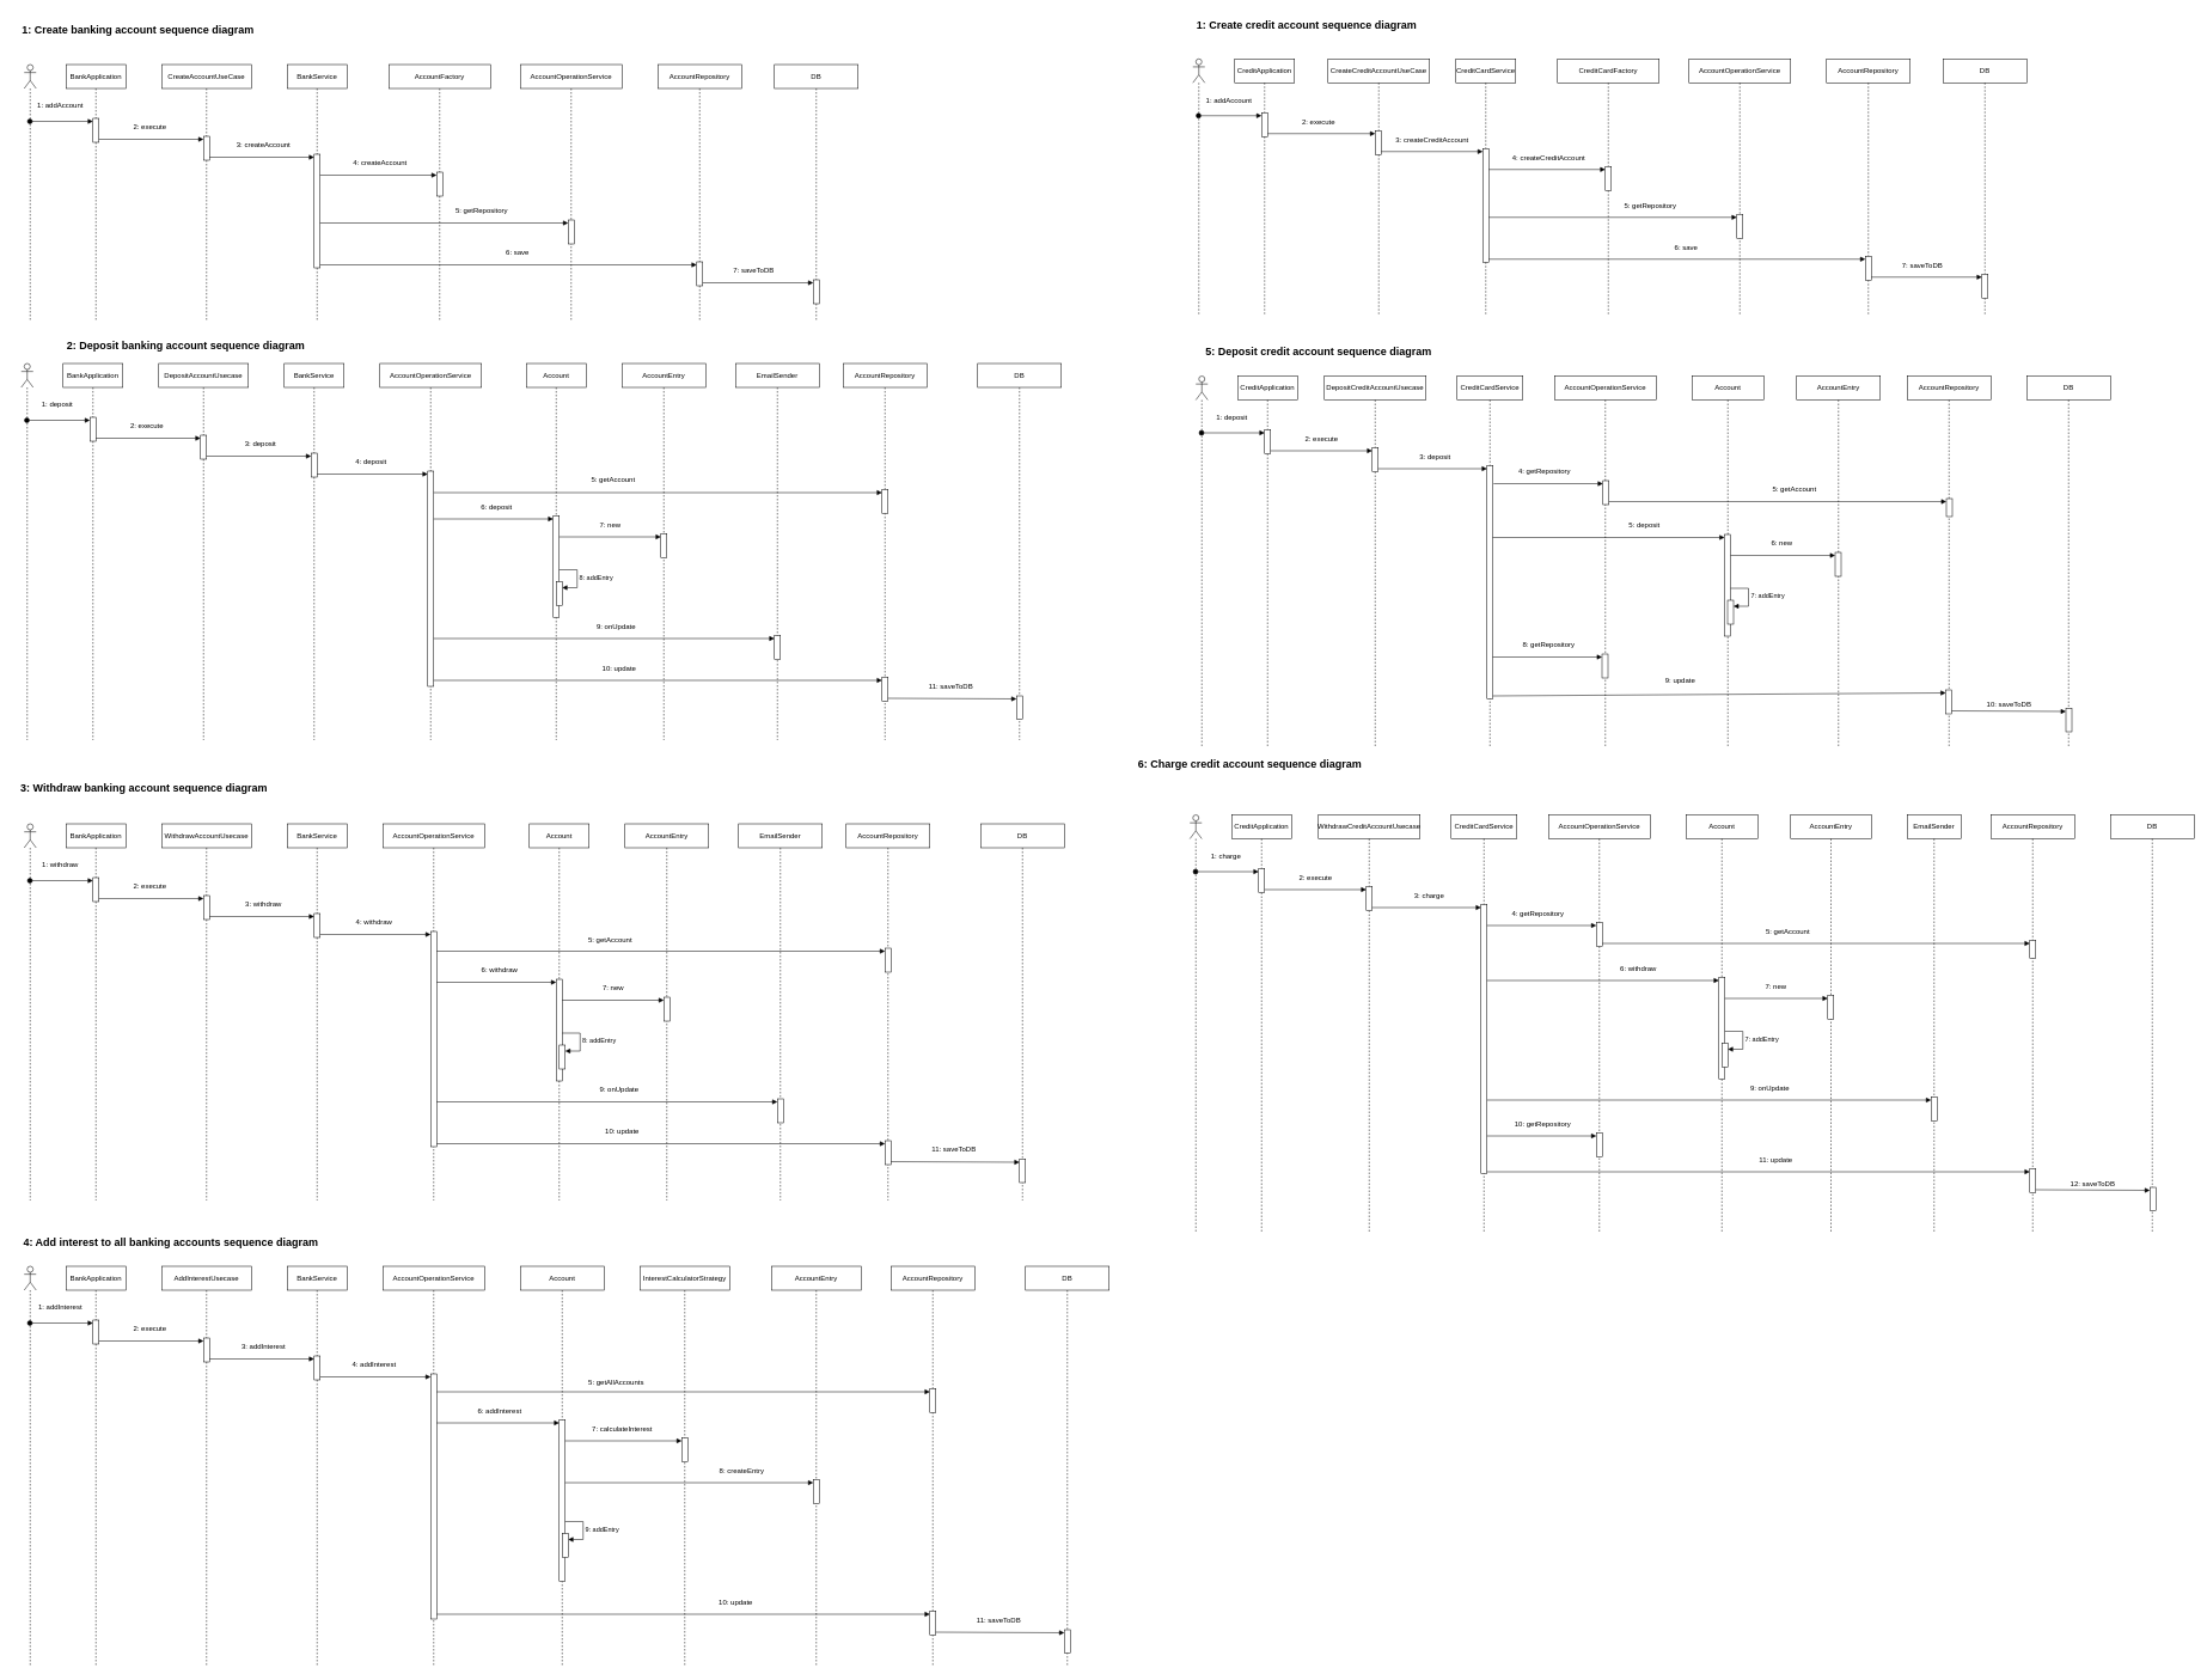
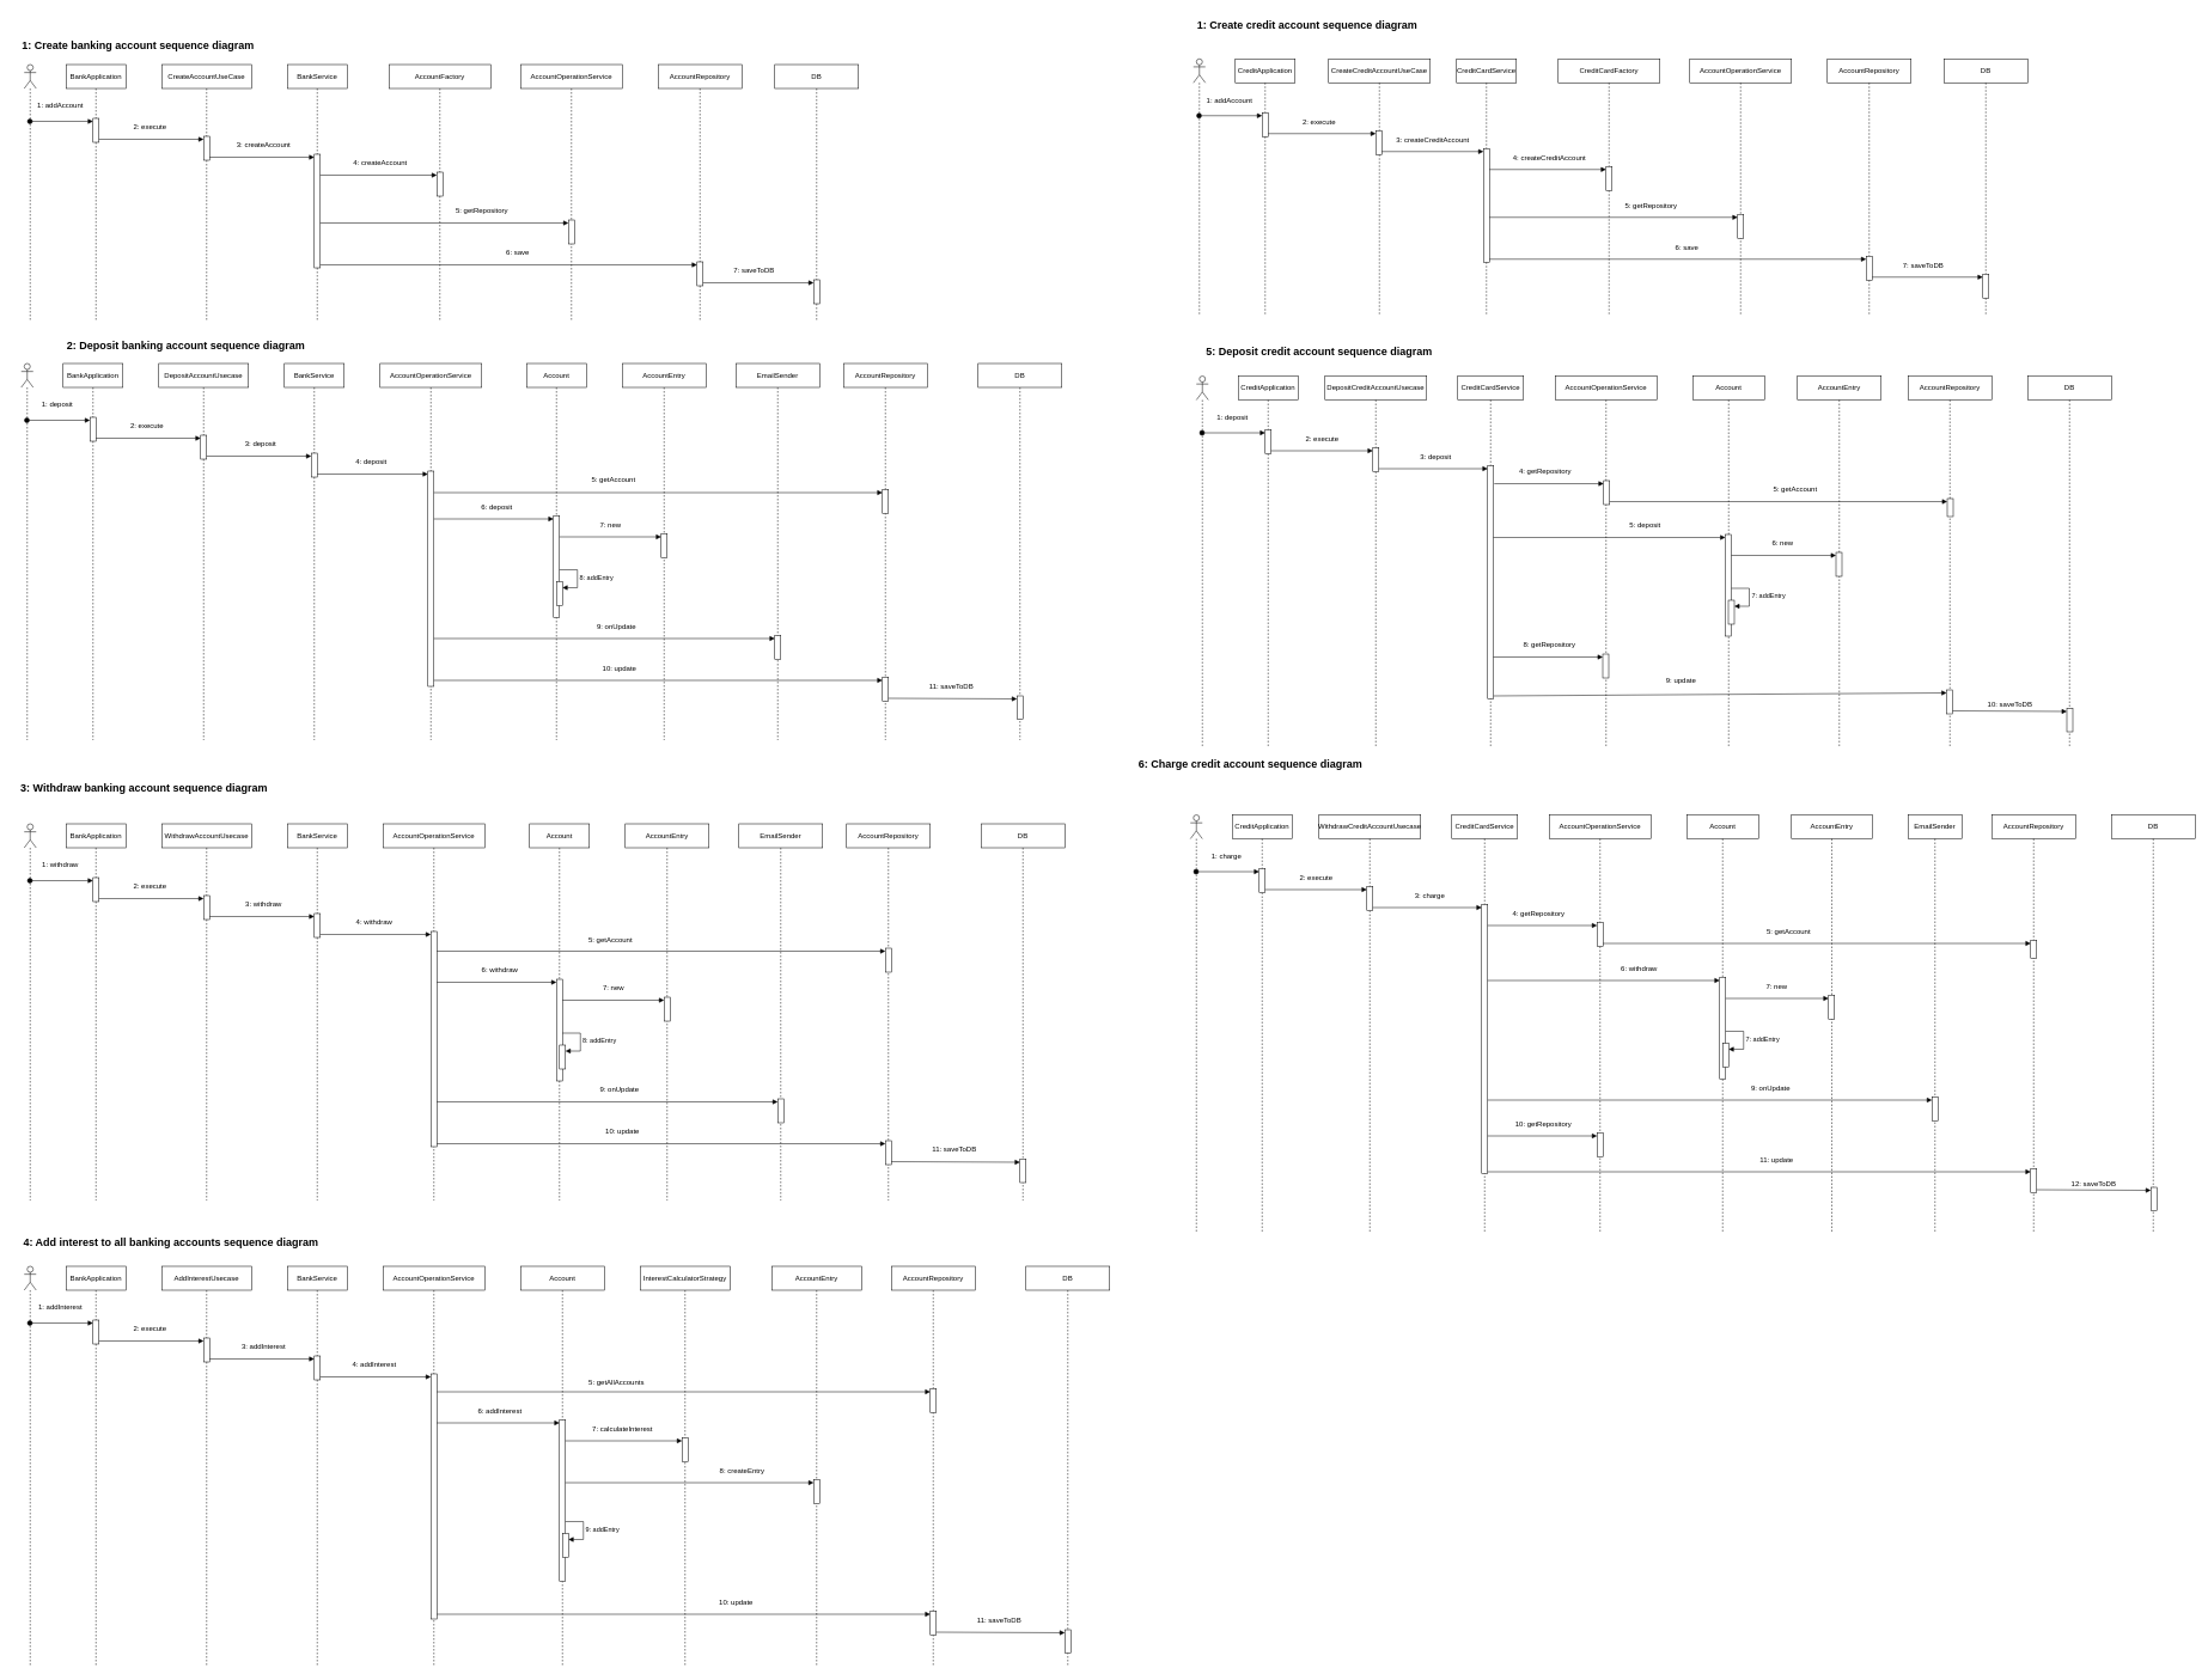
- <mxCell id="153" value="&lt;font style=&quot;font-size: 18px;&quot;&gt;&lt;b&gt;1: Create banking account sequence diagram&lt;/b&gt;&lt;/font&gt;" style="text;html=1;align=center;verticalAlign=middle;resizable=0;points=[];autosize=1;strokeColor=none;fillColor=none;" parent="1" vertex="1"><mxGeometry x="25" y="30" width="410" height="40" as="geometry" /></mxCell>
+ <mxCell id="153" value="&lt;font style=&quot;font-size: 18px;&quot;&gt;&lt;b&gt;1: Create banking account sequence diagram&lt;/b&gt;&lt;/font&gt;" style="text;html=1;align=center;verticalAlign=middle;resizable=0;points=[];autosize=1;strokeColor=none;fillColor=none;" parent="1" vertex="1"><mxGeometry x="25" y="55" width="410" height="40" as="geometry" /></mxCell>
